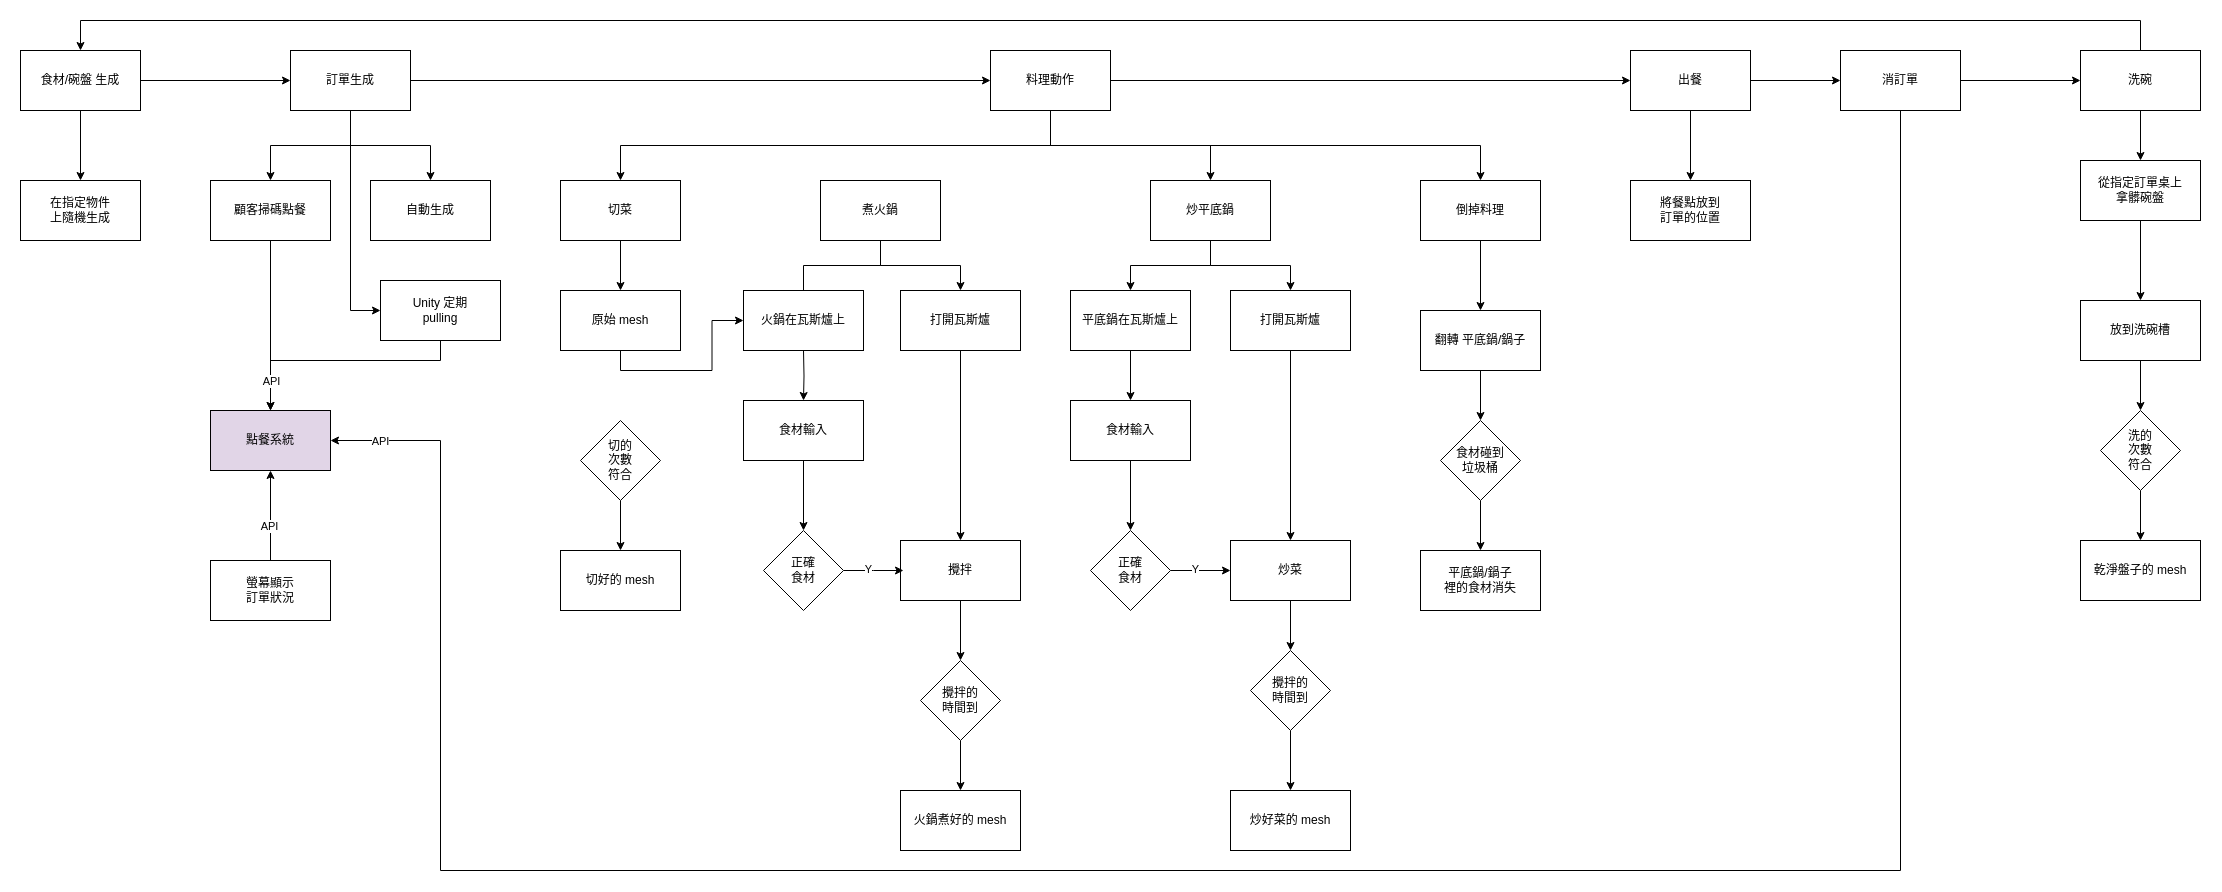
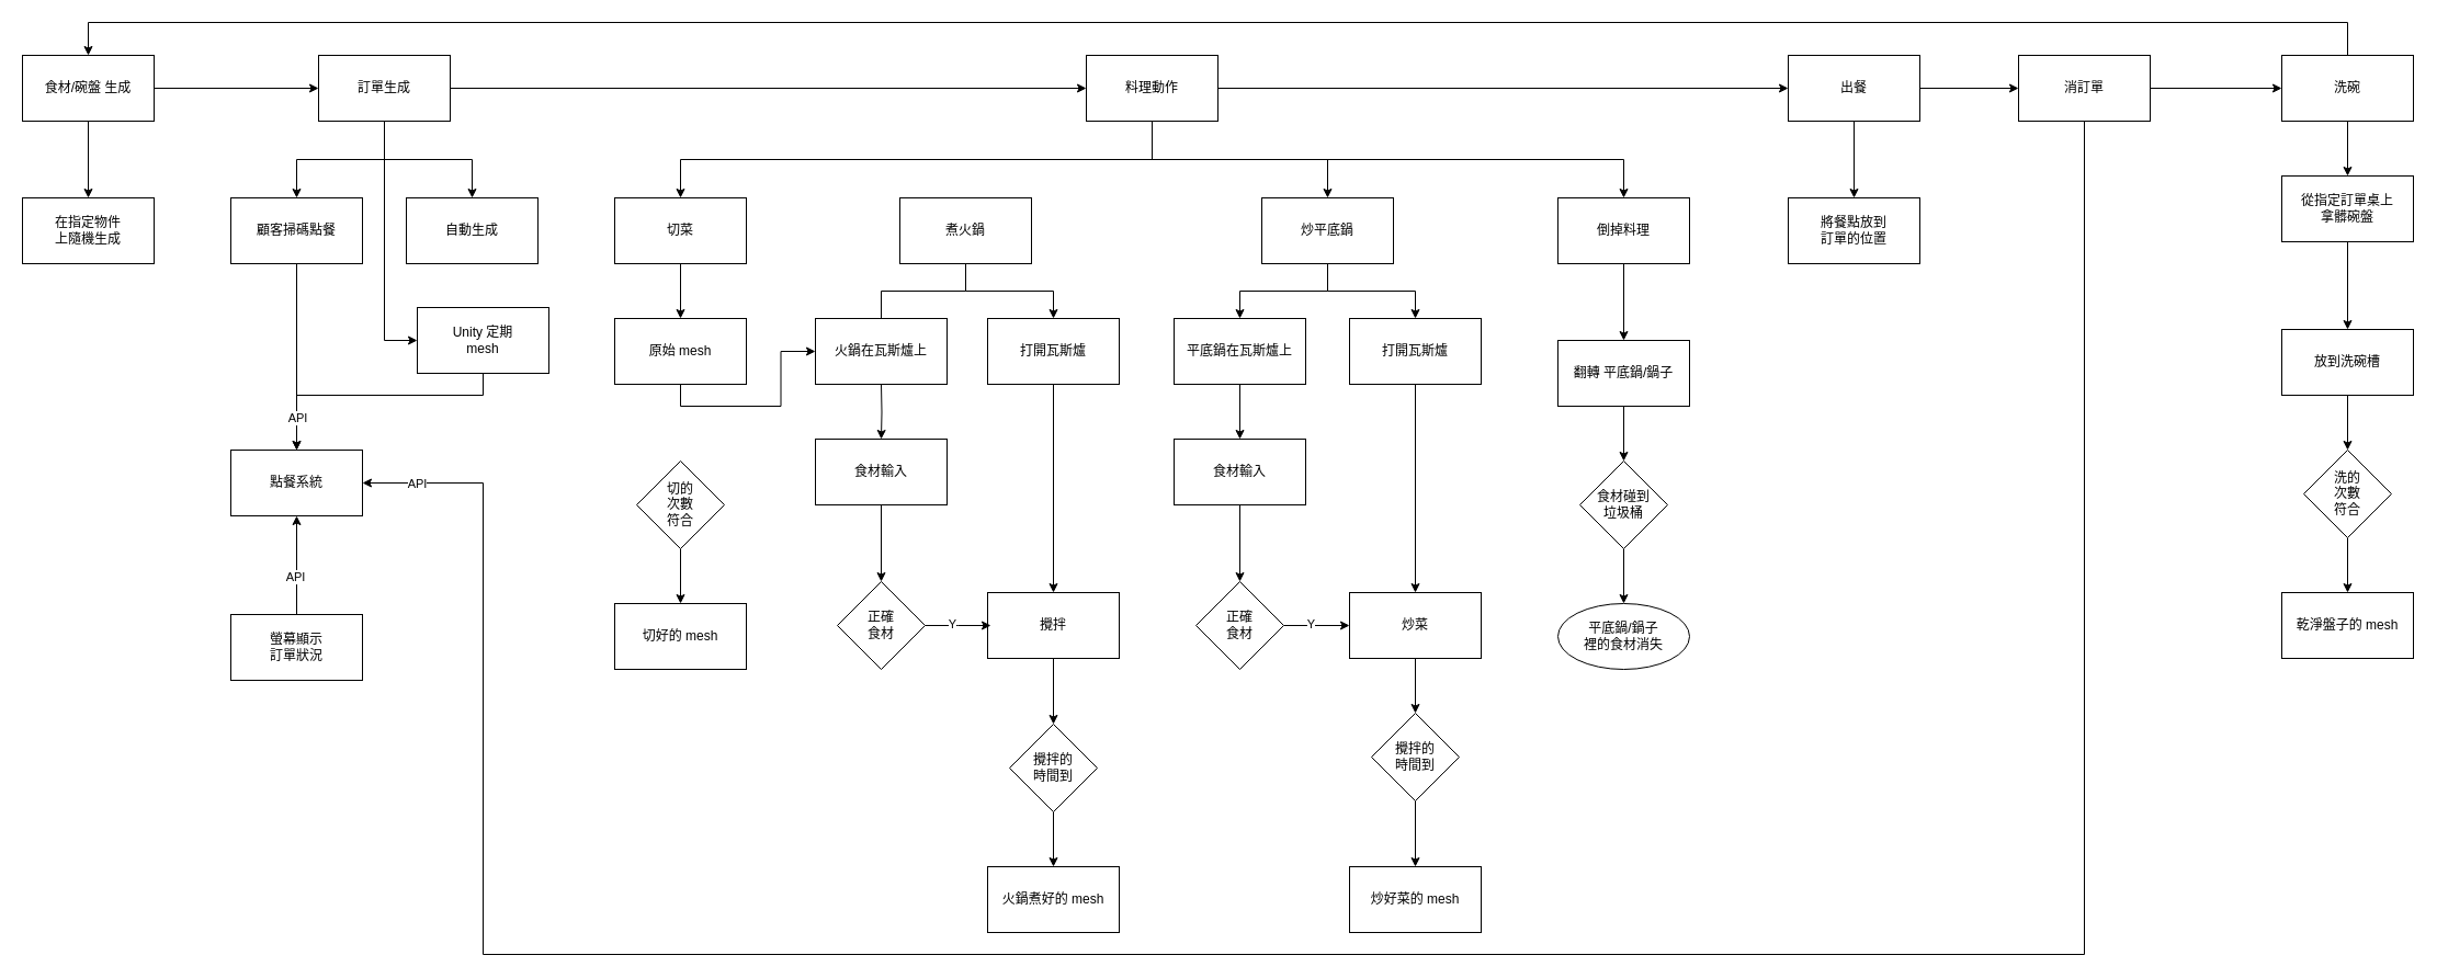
- <mxCell id="91" value="Unity 定期&lt;div&gt;pulling&lt;/div&gt;" style="rounded=0;whiteSpace=wrap;html=1;" parent="1" vertex="1"><mxGeometry x="380" y="280" width="120" height="60" as="geometry" /></mxCell>
+ <mxCell id="91" value="Unity 定期&lt;div&gt;mesh&lt;/div&gt;" style="rounded=0;whiteSpace=wrap;html=1;" parent="1" vertex="1"><mxGeometry x="380" y="280" width="120" height="60" as="geometry" /></mxCell>
- <mxCell id="66" value="點餐系統" style="rounded=0;whiteSpace=wrap;html=1;fillColor=#e1d5e7;" parent="1" vertex="1"><mxGeometry x="210" y="410" width="120" height="60" as="geometry" /></mxCell>
+ <mxCell id="66" value="點餐系統" style="rounded=0;whiteSpace=wrap;html=1;" parent="1" vertex="1"><mxGeometry x="210" y="410" width="120" height="60" as="geometry" /></mxCell>
- <mxCell id="43" value="平底鍋/鍋子&lt;div&gt;裡的食材消失&lt;/div&gt;" style="rounded=0;whiteSpace=wrap;html=1;" parent="1" vertex="1"><mxGeometry x="1420" y="550" width="120" height="60" as="geometry" /></mxCell>
+ <mxCell id="43" value="平底鍋/鍋子&lt;div&gt;裡的食材消失&lt;/div&gt;" style="ellipse;whiteSpace=wrap;html=1;" parent="1" vertex="1"><mxGeometry x="1420" y="550" width="120" height="60" as="geometry" /></mxCell>
